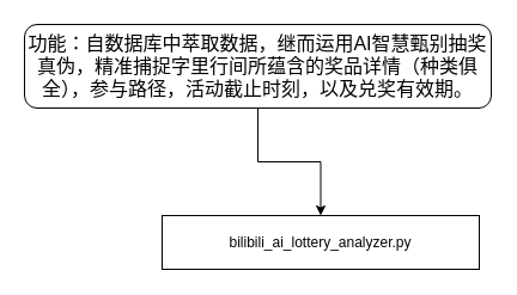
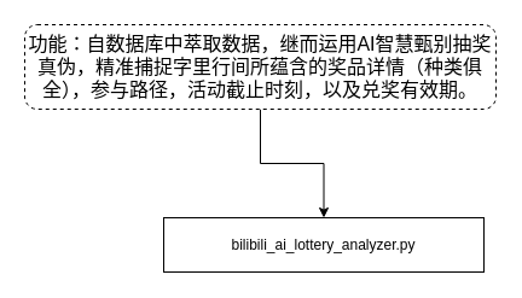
- <mxCell id="4" value="&lt;span style=&quot;font-size: 16px;&quot;&gt;功能：自数据库中萃取数据，继而运用AI智慧甄别抽奖真伪，精准捕捉字里行间所蕴含的奖品详情（种类俱全），参与路径，活动截止时刻，以及兑奖有效期。&lt;/span&gt;" style="rounded=1;whiteSpace=wrap;html=1;" vertex="1" parent="1"><mxGeometry x="20" y="20" width="390" height="70" as="geometry" /></mxCell>
+ <mxCell id="4" value="&lt;span style=&quot;font-size: 16px;&quot;&gt;功能：自数据库中萃取数据，继而运用AI智慧甄别抽奖真伪，精准捕捉字里行间所蕴含的奖品详情（种类俱全），参与路径，活动截止时刻，以及兑奖有效期。&lt;/span&gt;" style="rounded=1;whiteSpace=wrap;html=1;dashed=1;" vertex="1" parent="1"><mxGeometry x="20" y="20" width="390" height="70" as="geometry" /></mxCell>
